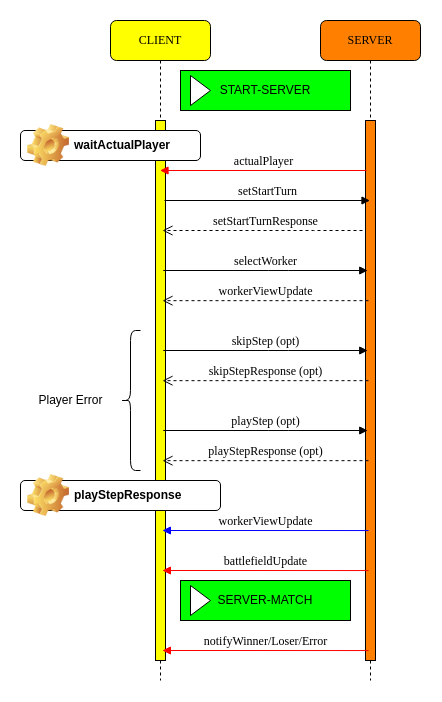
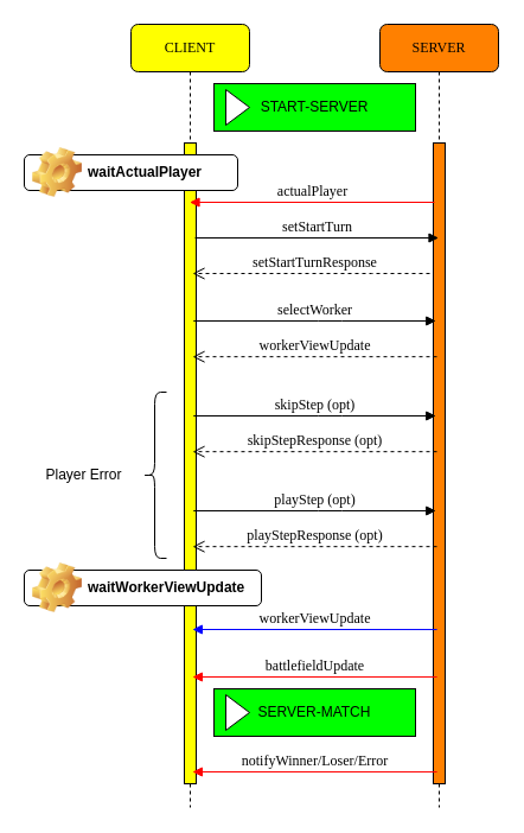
- <mxCell id="23" value="playStepResponse" style="label;whiteSpace=wrap;html=1;image=img/clipart/Gear_128x128.png" vertex="1" parent="1"><mxGeometry x="20" y="480" width="200" height="30" as="geometry" /></mxCell>
+ <mxCell id="23" value="waitWorkerViewUpdate" style="label;whiteSpace=wrap;html=1;image=img/clipart/Gear_128x128.png" vertex="1" parent="1"><mxGeometry x="20" y="480" width="200" height="30" as="geometry" /></mxCell>
